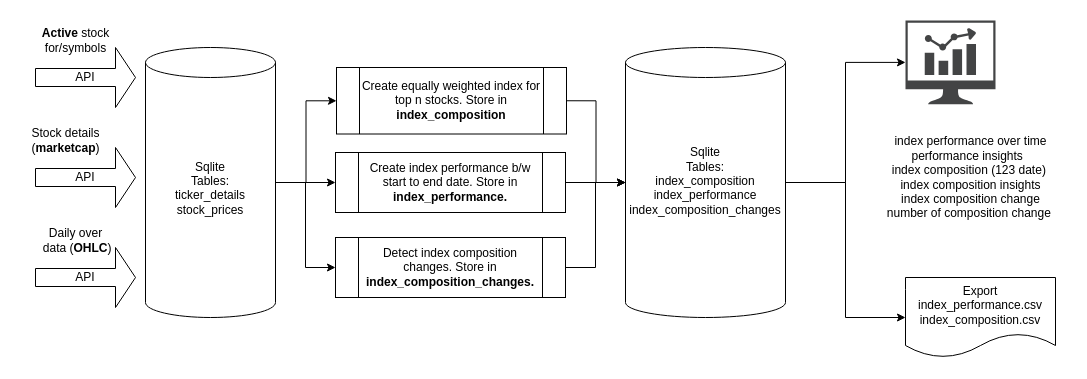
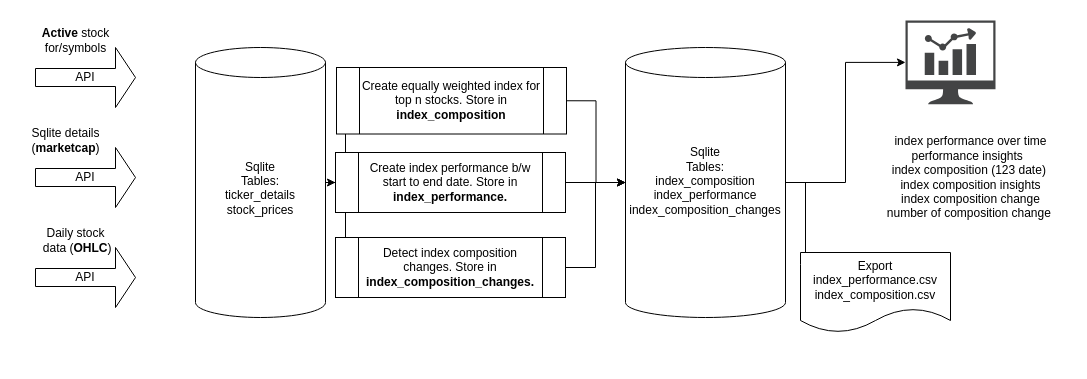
- <mxCell id="6" value="Stock details&lt;br&gt;&lt;div&gt;(&lt;b&gt;marketcap&lt;/b&gt;)&lt;/div&gt;" style="text;html=1;align=center;verticalAlign=middle;resizable=0;points=[];autosize=1;strokeColor=none;fillColor=none;" parent="1" vertex="1"><mxGeometry x="20" y="120" width="90" height="40" as="geometry" /></mxCell>
+ <mxCell id="6" value="Sqlite details&lt;br&gt;&lt;div&gt;(&lt;b&gt;marketcap&lt;/b&gt;)&lt;/div&gt;" style="text;html=1;align=center;verticalAlign=middle;resizable=0;points=[];autosize=1;strokeColor=none;fillColor=none;" parent="1" vertex="1"><mxGeometry x="20" y="120" width="90" height="40" as="geometry" /></mxCell>
- <mxCell id="11" value="Sqlite&lt;div&gt;Tables:&lt;br&gt;ticker_details&lt;br&gt;stock_prices&lt;br&gt;&lt;br&gt;&lt;/div&gt;" style="shape=cylinder3;whiteSpace=wrap;html=1;boundedLbl=1;backgroundOutline=1;size=15;" parent="1" vertex="1"><mxGeometry x="145" y="47" width="130" height="270" as="geometry" /></mxCell>
+ <mxCell id="11" value="Sqlite&lt;div&gt;Tables:&lt;br&gt;ticker_details&lt;br&gt;stock_prices&lt;br&gt;&lt;br&gt;&lt;/div&gt;" style="shape=cylinder3;whiteSpace=wrap;html=1;boundedLbl=1;backgroundOutline=1;size=15;" parent="1" vertex="1"><mxGeometry x="195" y="47" width="130" height="270" as="geometry" /></mxCell>
- <mxCell id="7" value="Daily over&lt;br&gt;&amp;nbsp;data (&lt;b&gt;OHLC&lt;/b&gt;)" style="text;html=1;align=center;verticalAlign=middle;resizable=0;points=[];autosize=1;strokeColor=none;fillColor=none;" parent="1" vertex="1"><mxGeometry x="25" y="220" width="100" height="40" as="geometry" /></mxCell>
+ <mxCell id="7" value="Daily stock&lt;br&gt;&amp;nbsp;data (&lt;b&gt;OHLC&lt;/b&gt;)" style="text;html=1;align=center;verticalAlign=middle;resizable=0;points=[];autosize=1;strokeColor=none;fillColor=none;" parent="1" vertex="1"><mxGeometry x="25" y="220" width="100" height="40" as="geometry" /></mxCell>
- <mxCell id="21" value="Export index_performance.csv&lt;div&gt;index_composition.csv&lt;/div&gt;" style="shape=document;whiteSpace=wrap;html=1;boundedLbl=1;" vertex="1" parent="1"><mxGeometry x="905" y="277" width="150" height="80" as="geometry" /></mxCell>
+ <mxCell id="21" value="Export index_performance.csv&lt;div&gt;index_composition.csv&lt;/div&gt;" style="shape=document;whiteSpace=wrap;html=1;boundedLbl=1;" vertex="1" parent="1"><mxGeometry x="800" y="252" width="150" height="80" as="geometry" /></mxCell>
